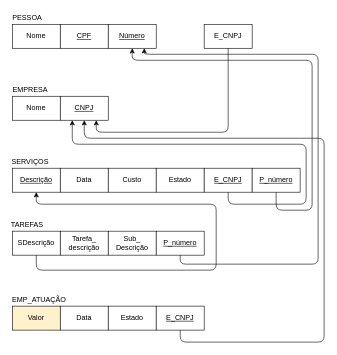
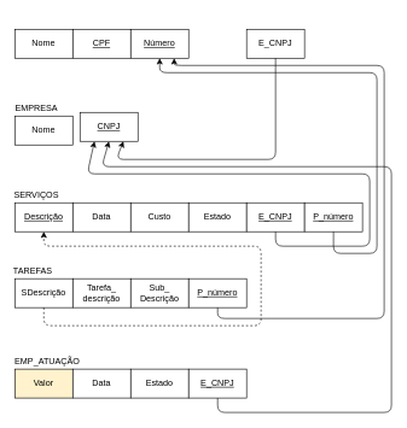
- <mxCell id="6" value="PESSOA" style="text;html=1;strokeColor=none;fillColor=none;align=center;verticalAlign=middle;whiteSpace=wrap;rounded=0;" vertex="1" parent="1"><mxGeometry x="20" y="20" width="50" height="20" as="geometry" /></mxCell>
- <mxCell id="8" value="CNPJ" style="rounded=0;whiteSpace=wrap;html=1;fontStyle=4" vertex="1" parent="1"><mxGeometry x="100" y="160" width="80" height="40" as="geometry" /></mxCell>
+ <mxCell id="8" value="CNPJ" style="rounded=0;whiteSpace=wrap;html=1;fontStyle=4" vertex="1" parent="1"><mxGeometry x="110" y="155" width="80" height="40" as="geometry" /></mxCell>
- <mxCell id="30" value="" style="endArrow=classic;html=1;exitX=0.5;exitY=1;exitDx=0;exitDy=0;entryX=0.5;entryY=1;entryDx=0;entryDy=0;" edge="1" parent="1" source="17" target="10"><mxGeometry width="50" height="50" relative="1" as="geometry"><mxPoint x="100" y="470" as="sourcePoint" /><mxPoint x="150" y="420" as="targetPoint" /><Array as="points"><mxPoint x="60" y="450" /><mxPoint x="360" y="450" /><mxPoint x="360" y="340" /><mxPoint x="60" y="340" /></Array></mxGeometry></mxCell>
+ <mxCell id="30" value="" style="endArrow=classic;html=1;exitX=0.5;exitY=1;exitDx=0;exitDy=0;entryX=0.5;entryY=1;entryDx=0;entryDy=0;dashed=1;" edge="1" parent="1" source="17" target="10"><mxGeometry width="50" height="50" relative="1" as="geometry"><mxPoint x="100" y="470" as="sourcePoint" /><mxPoint x="150" y="420" as="targetPoint" /><Array as="points"><mxPoint x="60" y="450" /><mxPoint x="360" y="450" /><mxPoint x="360" y="340" /><mxPoint x="60" y="340" /></Array></mxGeometry></mxCell>
